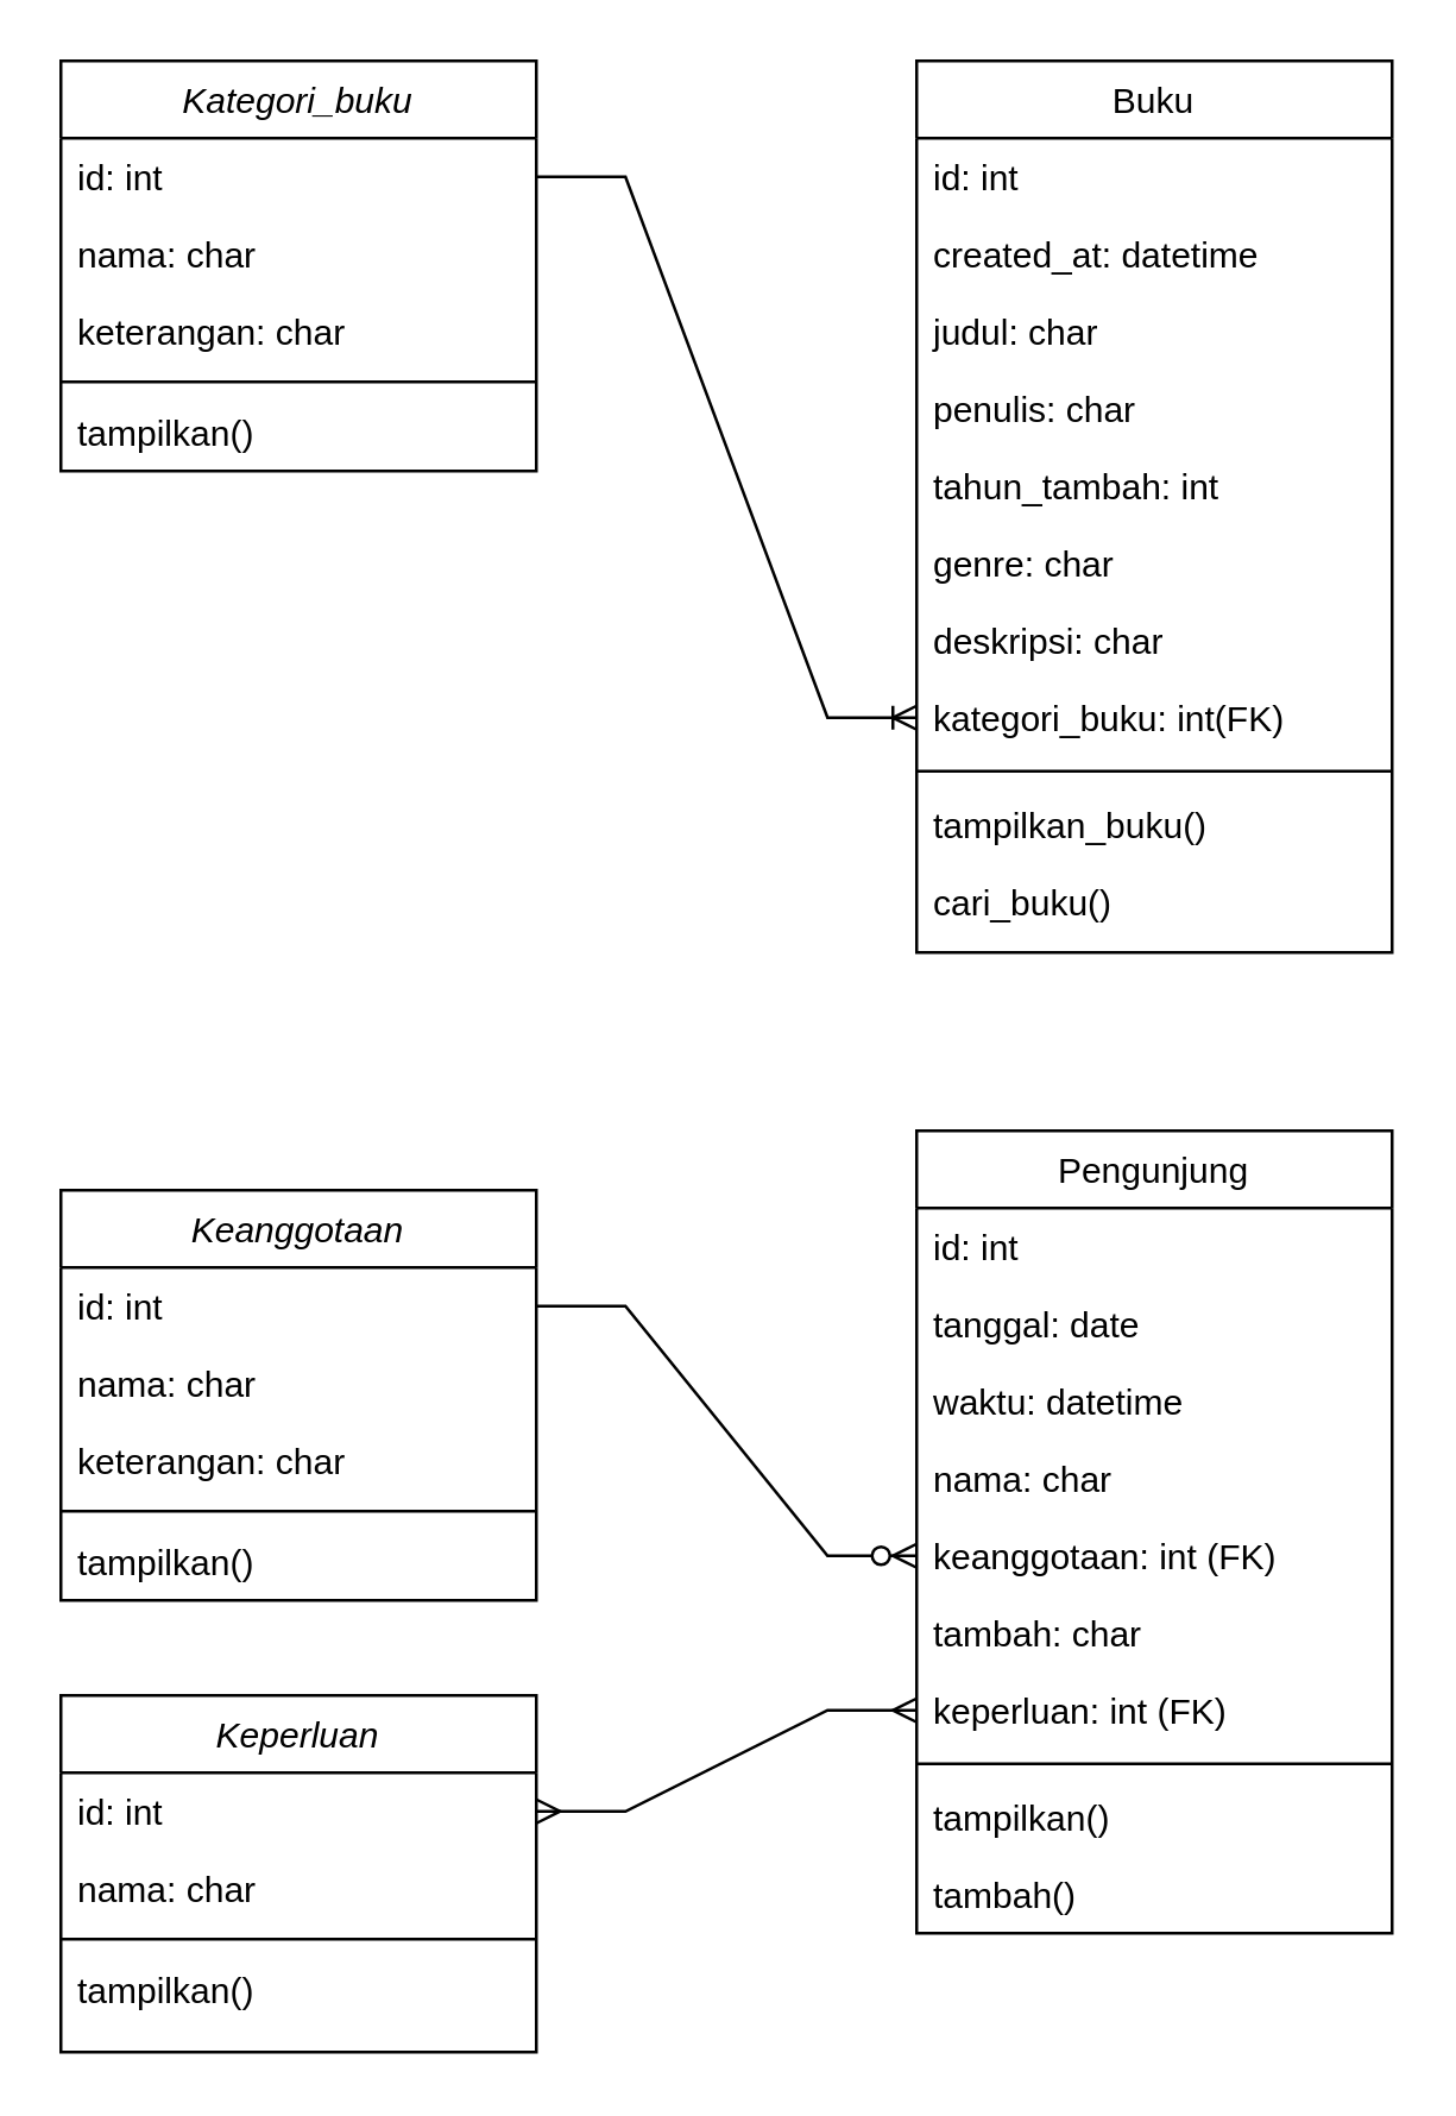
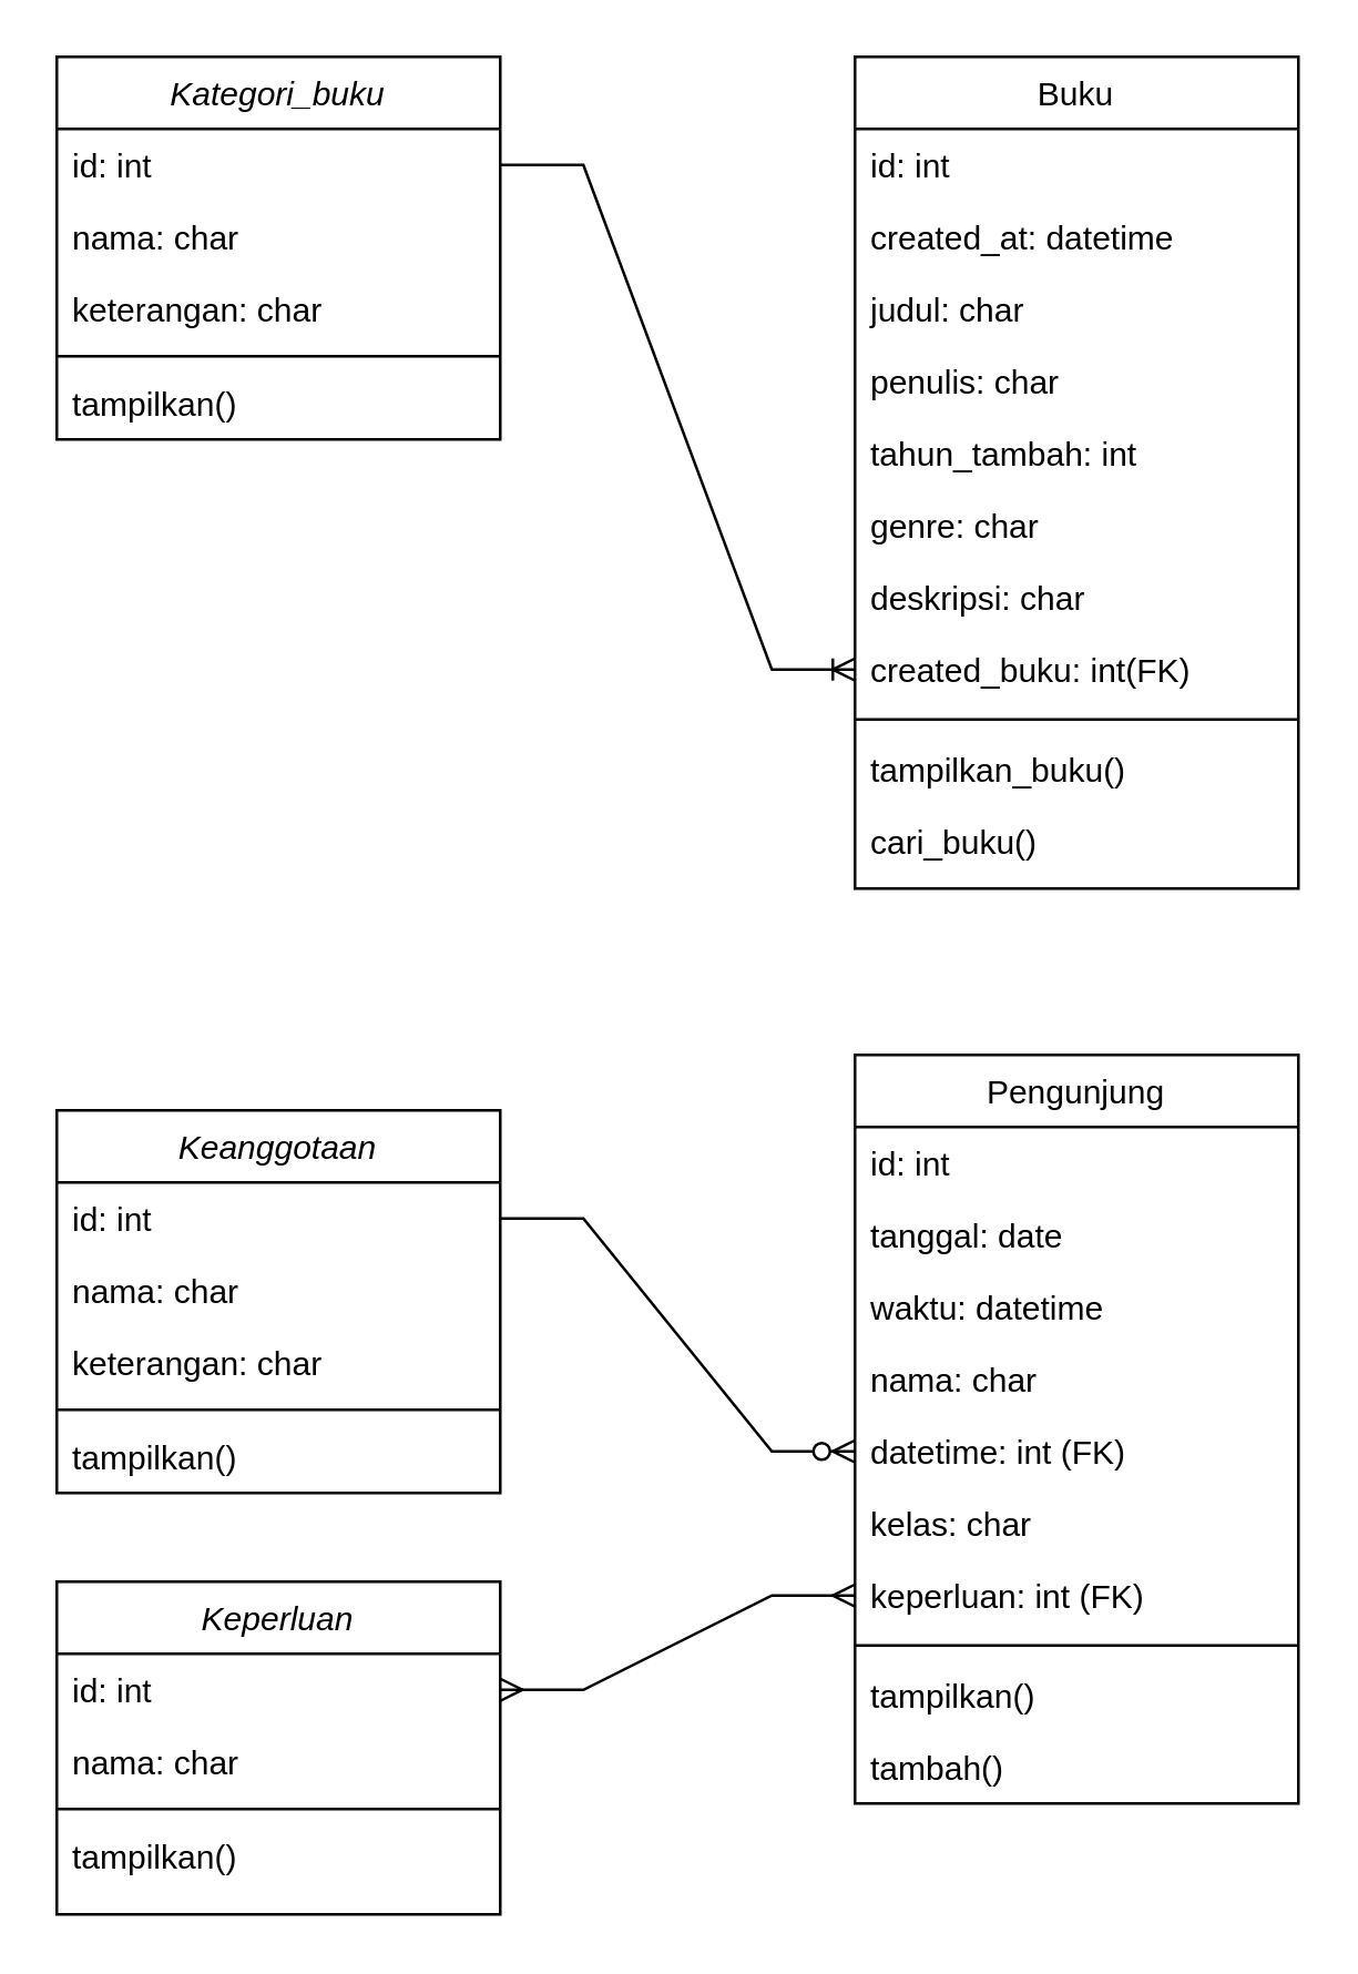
- <mxCell id="16" value="kategori_buku: int(FK)" style="text;align=left;verticalAlign=top;spacingLeft=4;spacingRight=4;overflow=hidden;rotatable=0;points=[[0,0.5],[1,0.5]];portConstraint=eastwest;rounded=0;shadow=0;html=0;" parent="8" vertex="1"><mxGeometry y="208" width="160" height="26" as="geometry" /></mxCell>
+ <mxCell id="16" value="created_buku: int(FK)" style="text;align=left;verticalAlign=top;spacingLeft=4;spacingRight=4;overflow=hidden;rotatable=0;points=[[0,0.5],[1,0.5]];portConstraint=eastwest;rounded=0;shadow=0;html=0;" parent="8" vertex="1"><mxGeometry y="208" width="160" height="26" as="geometry" /></mxCell>
- <mxCell id="26" value="keanggotaan: int (FK)" style="text;align=left;verticalAlign=top;spacingLeft=4;spacingRight=4;overflow=hidden;rotatable=0;points=[[0,0.5],[1,0.5]];portConstraint=eastwest;rounded=0;shadow=0;html=0;" parent="21" vertex="1"><mxGeometry y="130" width="160" height="26" as="geometry" /></mxCell>
+ <mxCell id="26" value="datetime: int (FK)" style="text;align=left;verticalAlign=top;spacingLeft=4;spacingRight=4;overflow=hidden;rotatable=0;points=[[0,0.5],[1,0.5]];portConstraint=eastwest;rounded=0;shadow=0;html=0;" parent="21" vertex="1"><mxGeometry y="130" width="160" height="26" as="geometry" /></mxCell>
- <mxCell id="27" value="tambah: char" style="text;align=left;verticalAlign=top;spacingLeft=4;spacingRight=4;overflow=hidden;rotatable=0;points=[[0,0.5],[1,0.5]];portConstraint=eastwest;rounded=0;shadow=0;html=0;" parent="21" vertex="1"><mxGeometry y="156" width="160" height="26" as="geometry" /></mxCell>
+ <mxCell id="27" value="kelas: char" style="text;align=left;verticalAlign=top;spacingLeft=4;spacingRight=4;overflow=hidden;rotatable=0;points=[[0,0.5],[1,0.5]];portConstraint=eastwest;rounded=0;shadow=0;html=0;" parent="21" vertex="1"><mxGeometry y="156" width="160" height="26" as="geometry" /></mxCell>
